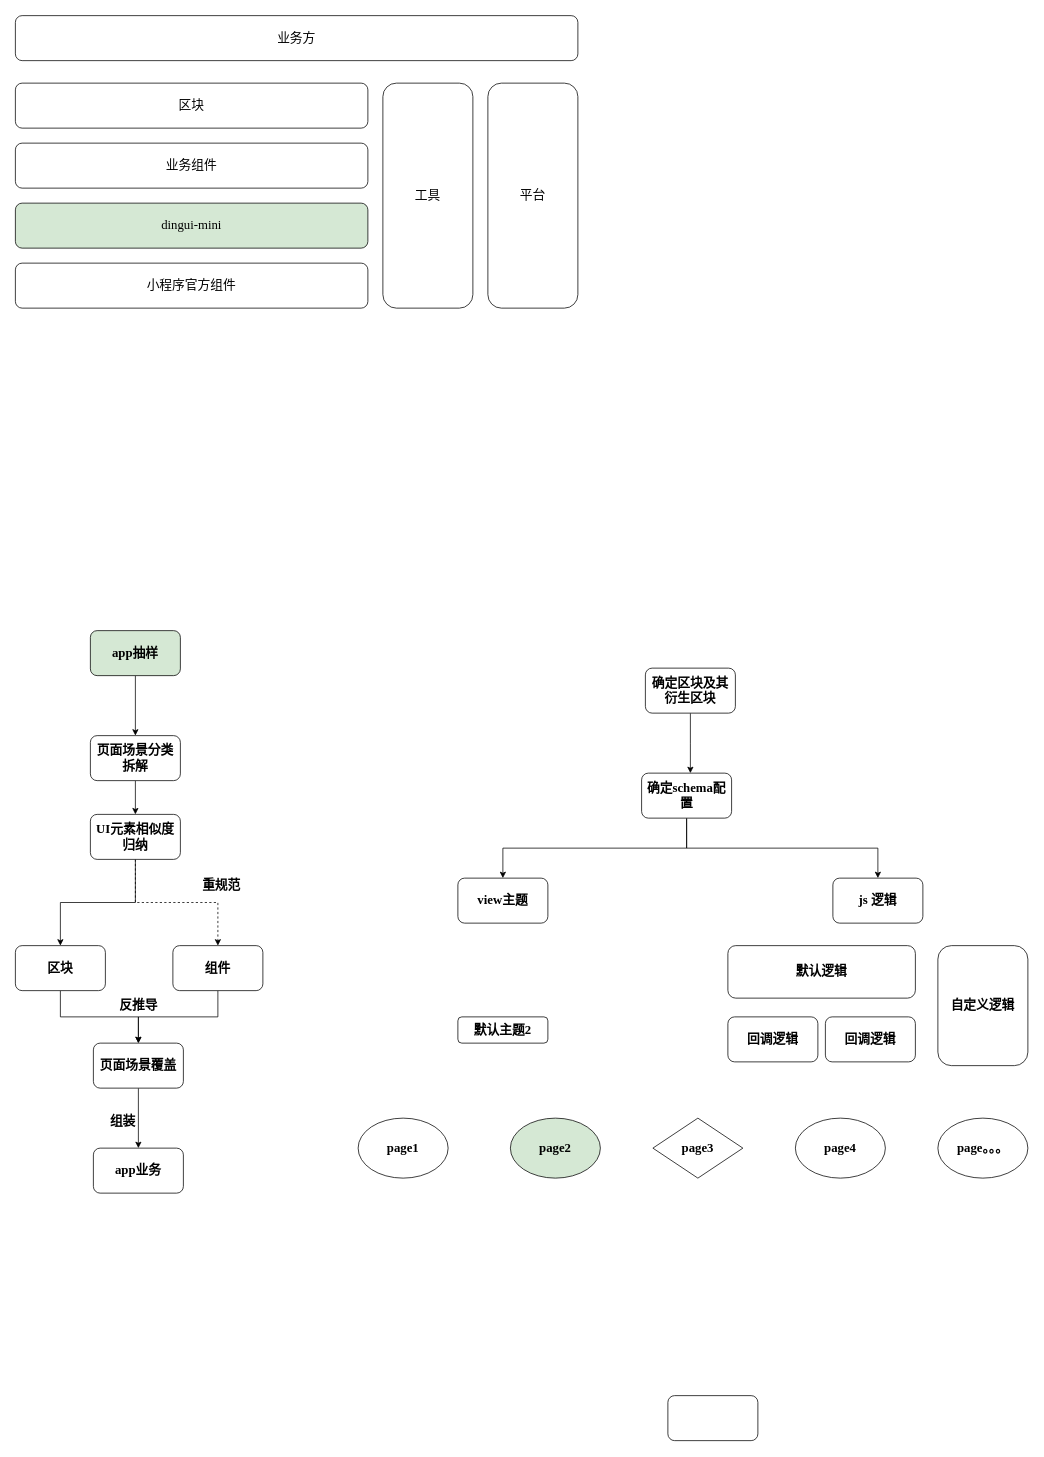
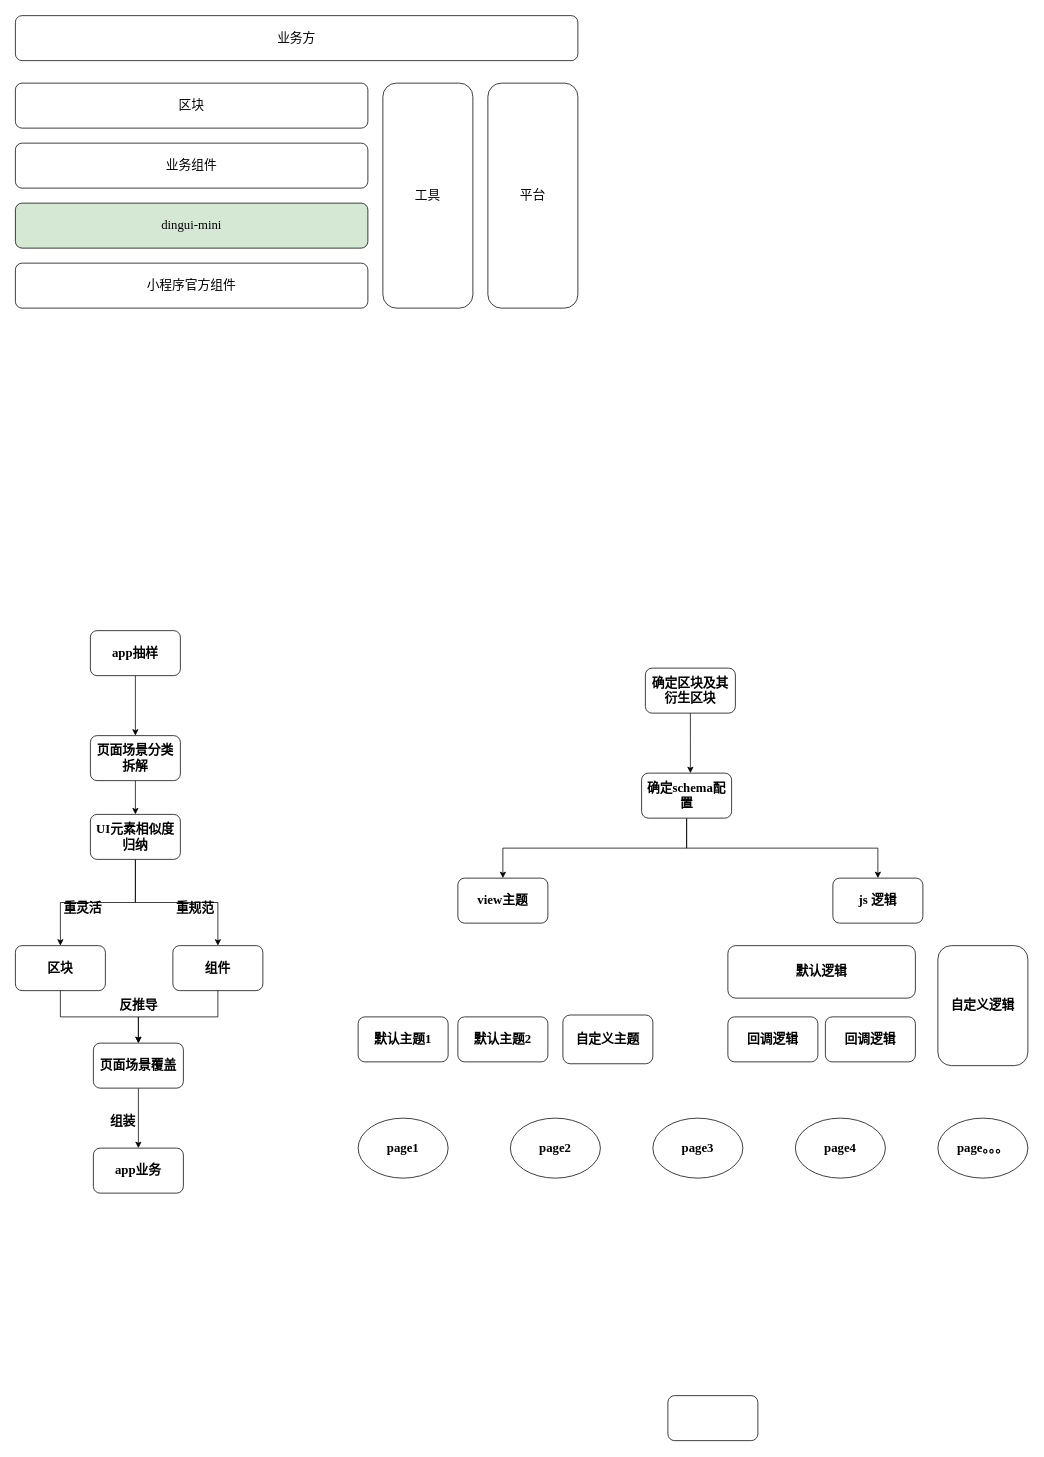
- <mxCell id="3" value="app抽样" style="rounded=1;whiteSpace=wrap;html=1;fontFamily=Comic Sans MS;fontStyle=1;fontSize=17;fillColor=#d5e8d4;" parent="1" vertex="1"><mxGeometry x="120" y="840" width="120" height="60" as="geometry" /></mxCell>
+ <mxCell id="3" value="app抽样" style="rounded=1;whiteSpace=wrap;html=1;fontFamily=Comic Sans MS;fontStyle=1;fontSize=17;" parent="1" vertex="1"><mxGeometry x="120" y="840" width="120" height="60" as="geometry" /></mxCell>
- <mxCell id="17" value="重规范" style="text;html=1;strokeColor=none;fillColor=none;align=center;verticalAlign=middle;whiteSpace=wrap;rounded=0;fontFamily=Comic Sans MS;fontStyle=1;fontSize=17;" parent="1" vertex="1"><mxGeometry x="265" y="1170" width="60" height="20" as="geometry" /></mxCell>
+ <mxCell id="17" value="重规范" style="text;html=1;strokeColor=none;fillColor=none;align=center;verticalAlign=middle;whiteSpace=wrap;rounded=0;fontFamily=Comic Sans MS;fontStyle=1;fontSize=17;" parent="1" vertex="1"><mxGeometry x="230" y="1200" width="60" height="20" as="geometry" /></mxCell>
- <mxCell id="7" style="edgeStyle=orthogonalEdgeStyle;rounded=0;orthogonalLoop=1;jettySize=auto;html=1;fontFamily=Comic Sans MS;fontStyle=1;fontSize=17;dashed=1;" parent="1" source="8" target="12" edge="1"><mxGeometry relative="1" as="geometry" /></mxCell>
+ <mxCell id="7" style="edgeStyle=orthogonalEdgeStyle;rounded=0;orthogonalLoop=1;jettySize=auto;html=1;fontFamily=Comic Sans MS;fontStyle=1;fontSize=17;" parent="1" source="8" target="12" edge="1"><mxGeometry relative="1" as="geometry" /></mxCell>
+ <mxCell id="16" value="重灵活" style="text;html=1;strokeColor=none;fillColor=none;align=center;verticalAlign=middle;whiteSpace=wrap;rounded=0;fontFamily=Comic Sans MS;fontStyle=1;fontSize=17;" parent="1" vertex="1"><mxGeometry x="80" y="1200" width="60" height="20" as="geometry" /></mxCell>
- <mxCell id="40" value="默认主题2" style="rounded=1;whiteSpace=wrap;html=1;fontFamily=Comic Sans MS;fontStyle=1;fontSize=17;" vertex="1" parent="1"><mxGeometry x="610" y="1355" width="120" height="35" as="geometry" /></mxCell>
+ <mxCell id="40" value="默认主题2" style="rounded=1;whiteSpace=wrap;html=1;fontFamily=Comic Sans MS;fontStyle=1;fontSize=17;" vertex="1" parent="1"><mxGeometry x="610" y="1355" width="120" height="60" as="geometry" /></mxCell>
+ <mxCell id="39" value="默认主题1" style="rounded=1;whiteSpace=wrap;html=1;fontFamily=Comic Sans MS;fontStyle=1;fontSize=17;" vertex="1" parent="1"><mxGeometry x="477" y="1355" width="120" height="60" as="geometry" /></mxCell>
+ <mxCell id="41" value="自定义主题" style="rounded=1;whiteSpace=wrap;html=1;fontFamily=Comic Sans MS;fontStyle=1;fontSize=17;" vertex="1" parent="1"><mxGeometry x="750" y="1352.5" width="120" height="65" as="geometry" /></mxCell>
- <mxCell id="43" value="page2" style="ellipse;whiteSpace=wrap;html=1;rounded=1;fontFamily=Comic Sans MS;fontSize=17;fontStyle=1;fillColor=#d5e8d4;" vertex="1" parent="1"><mxGeometry x="680" y="1490" width="120" height="80" as="geometry" /></mxCell>
+ <mxCell id="43" value="page2" style="ellipse;whiteSpace=wrap;html=1;rounded=1;fontFamily=Comic Sans MS;fontSize=17;fontStyle=1;" vertex="1" parent="1"><mxGeometry x="680" y="1490" width="120" height="80" as="geometry" /></mxCell>
- <mxCell id="44" value="page3" style="rhombus;whiteSpace=wrap;html=1;fontFamily=Comic Sans MS;fontSize=17;fontStyle=1;" vertex="1" parent="1"><mxGeometry x="870" y="1490" width="120" height="80" as="geometry" /></mxCell>
+ <mxCell id="44" value="page3" style="ellipse;whiteSpace=wrap;html=1;rounded=1;fontFamily=Comic Sans MS;fontSize=17;fontStyle=1;" vertex="1" parent="1"><mxGeometry x="870" y="1490" width="120" height="80" as="geometry" /></mxCell>
